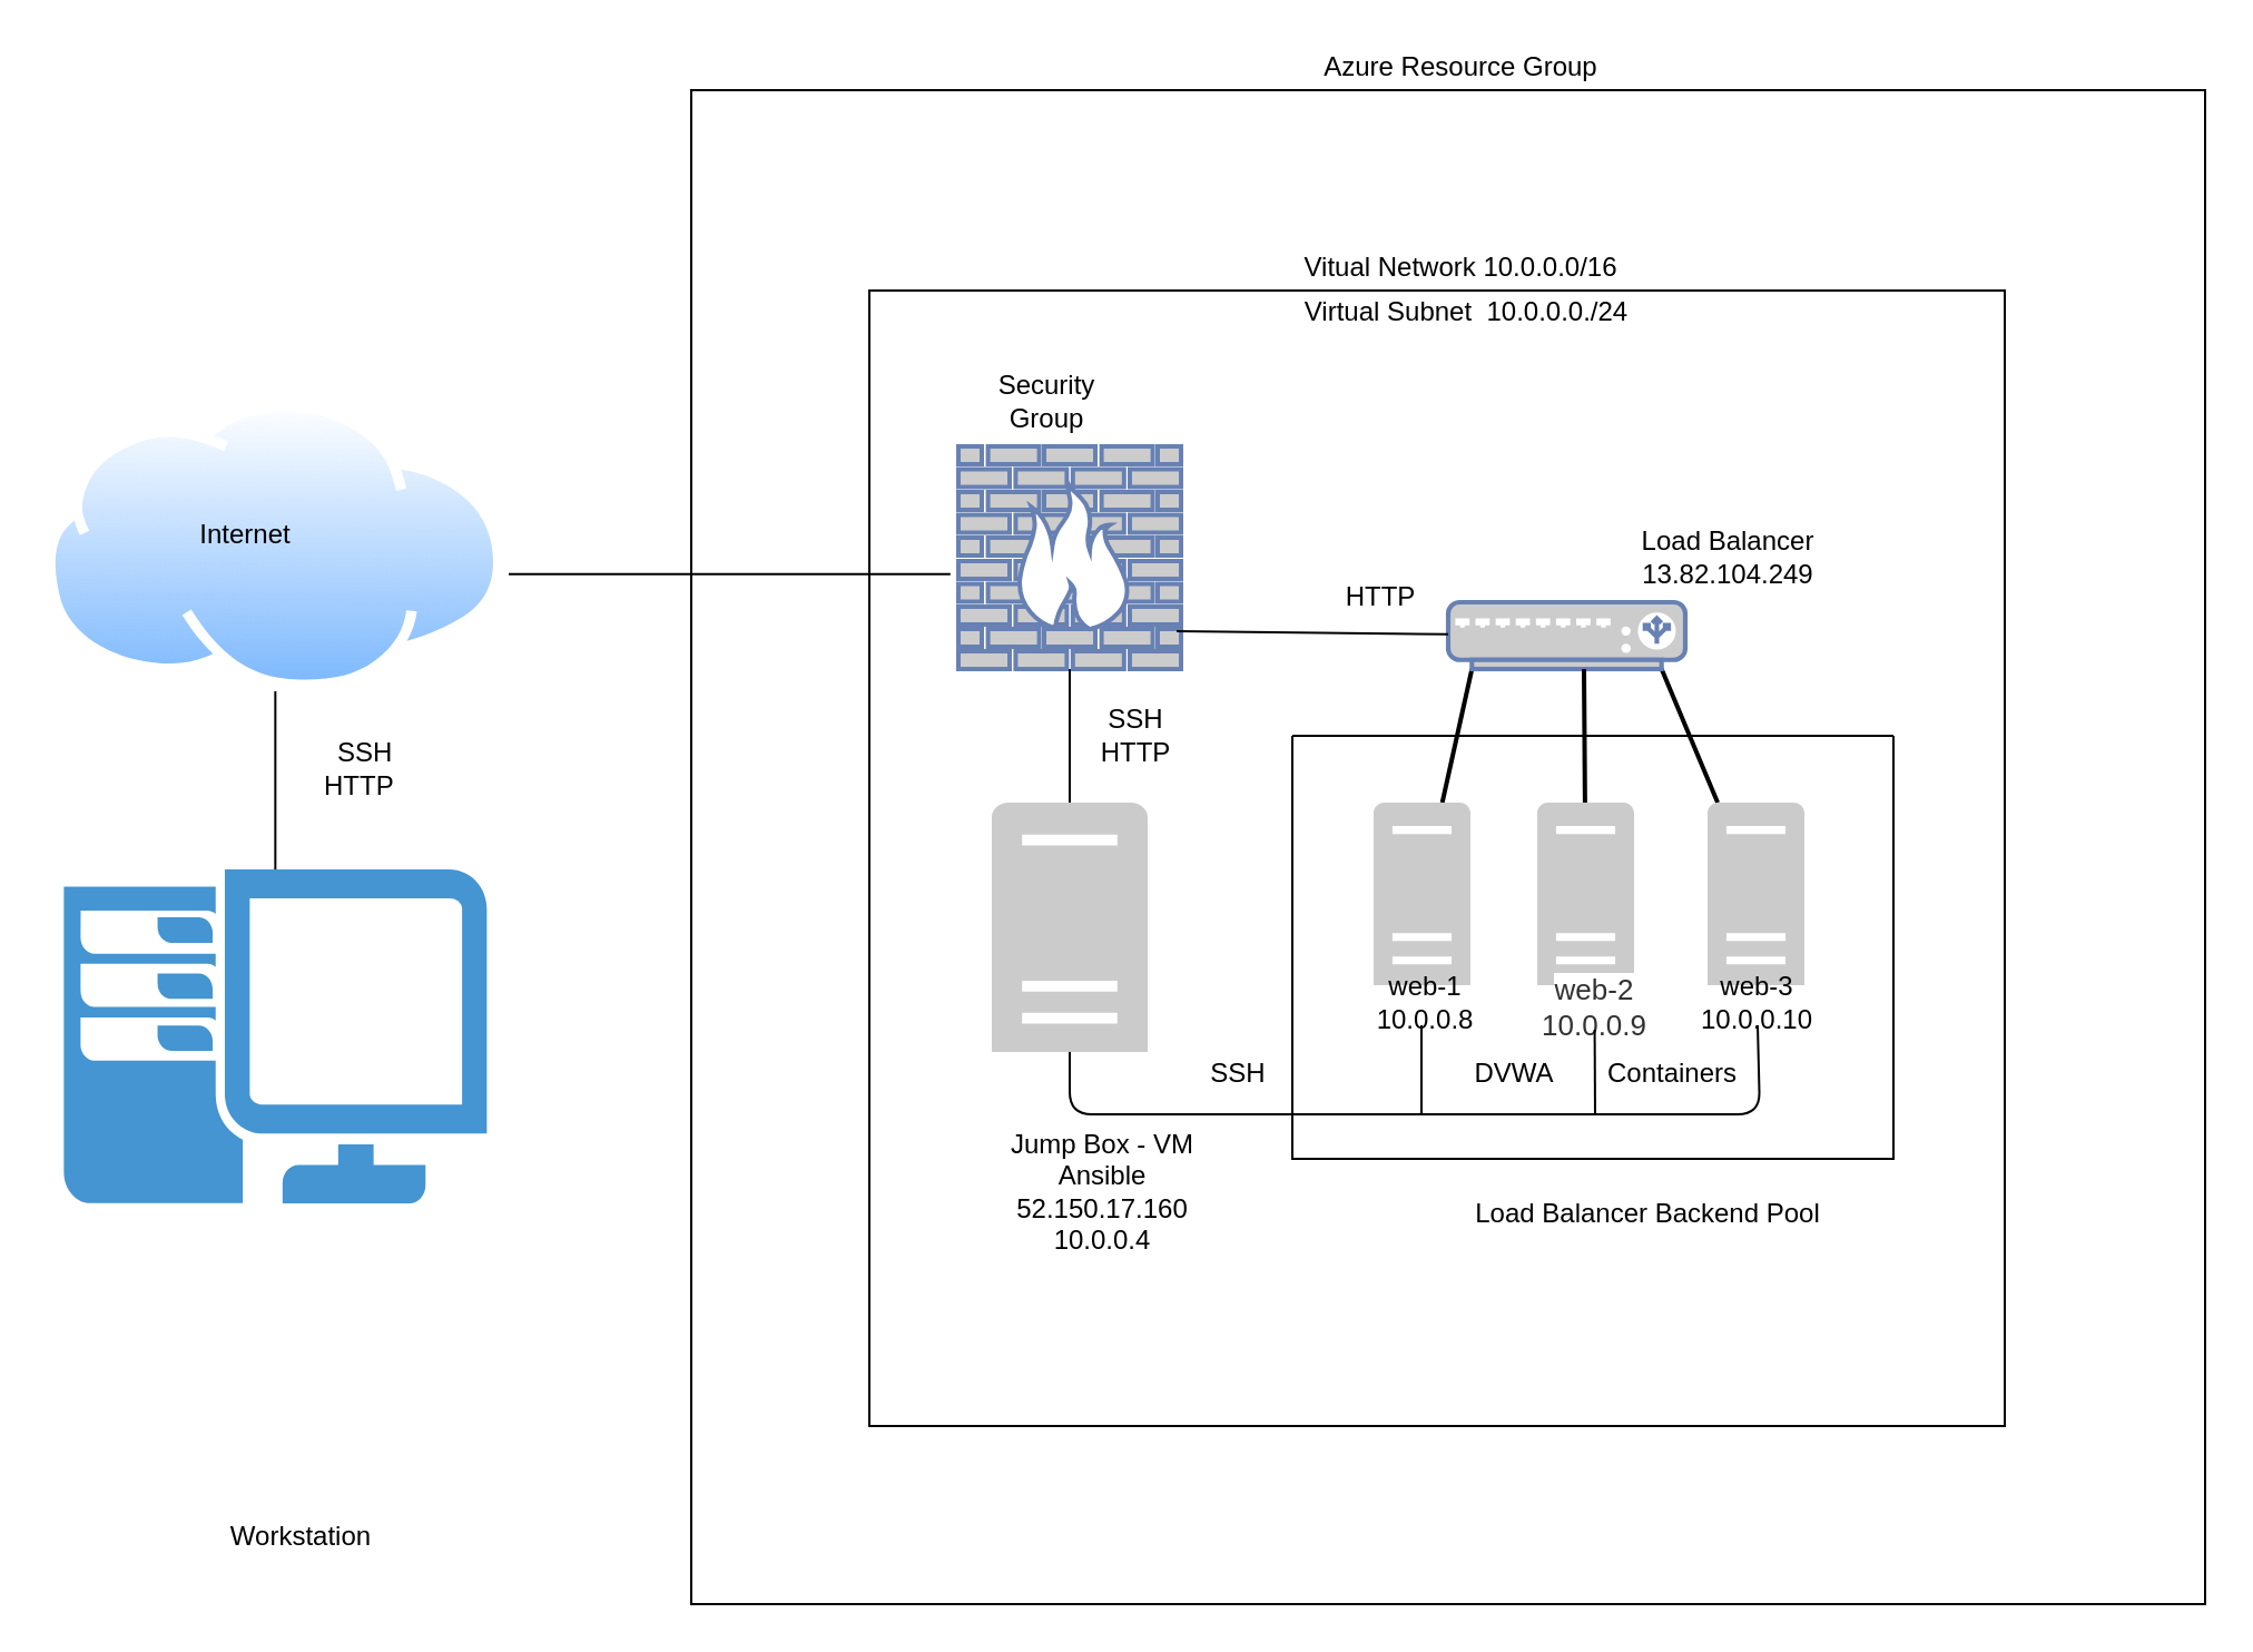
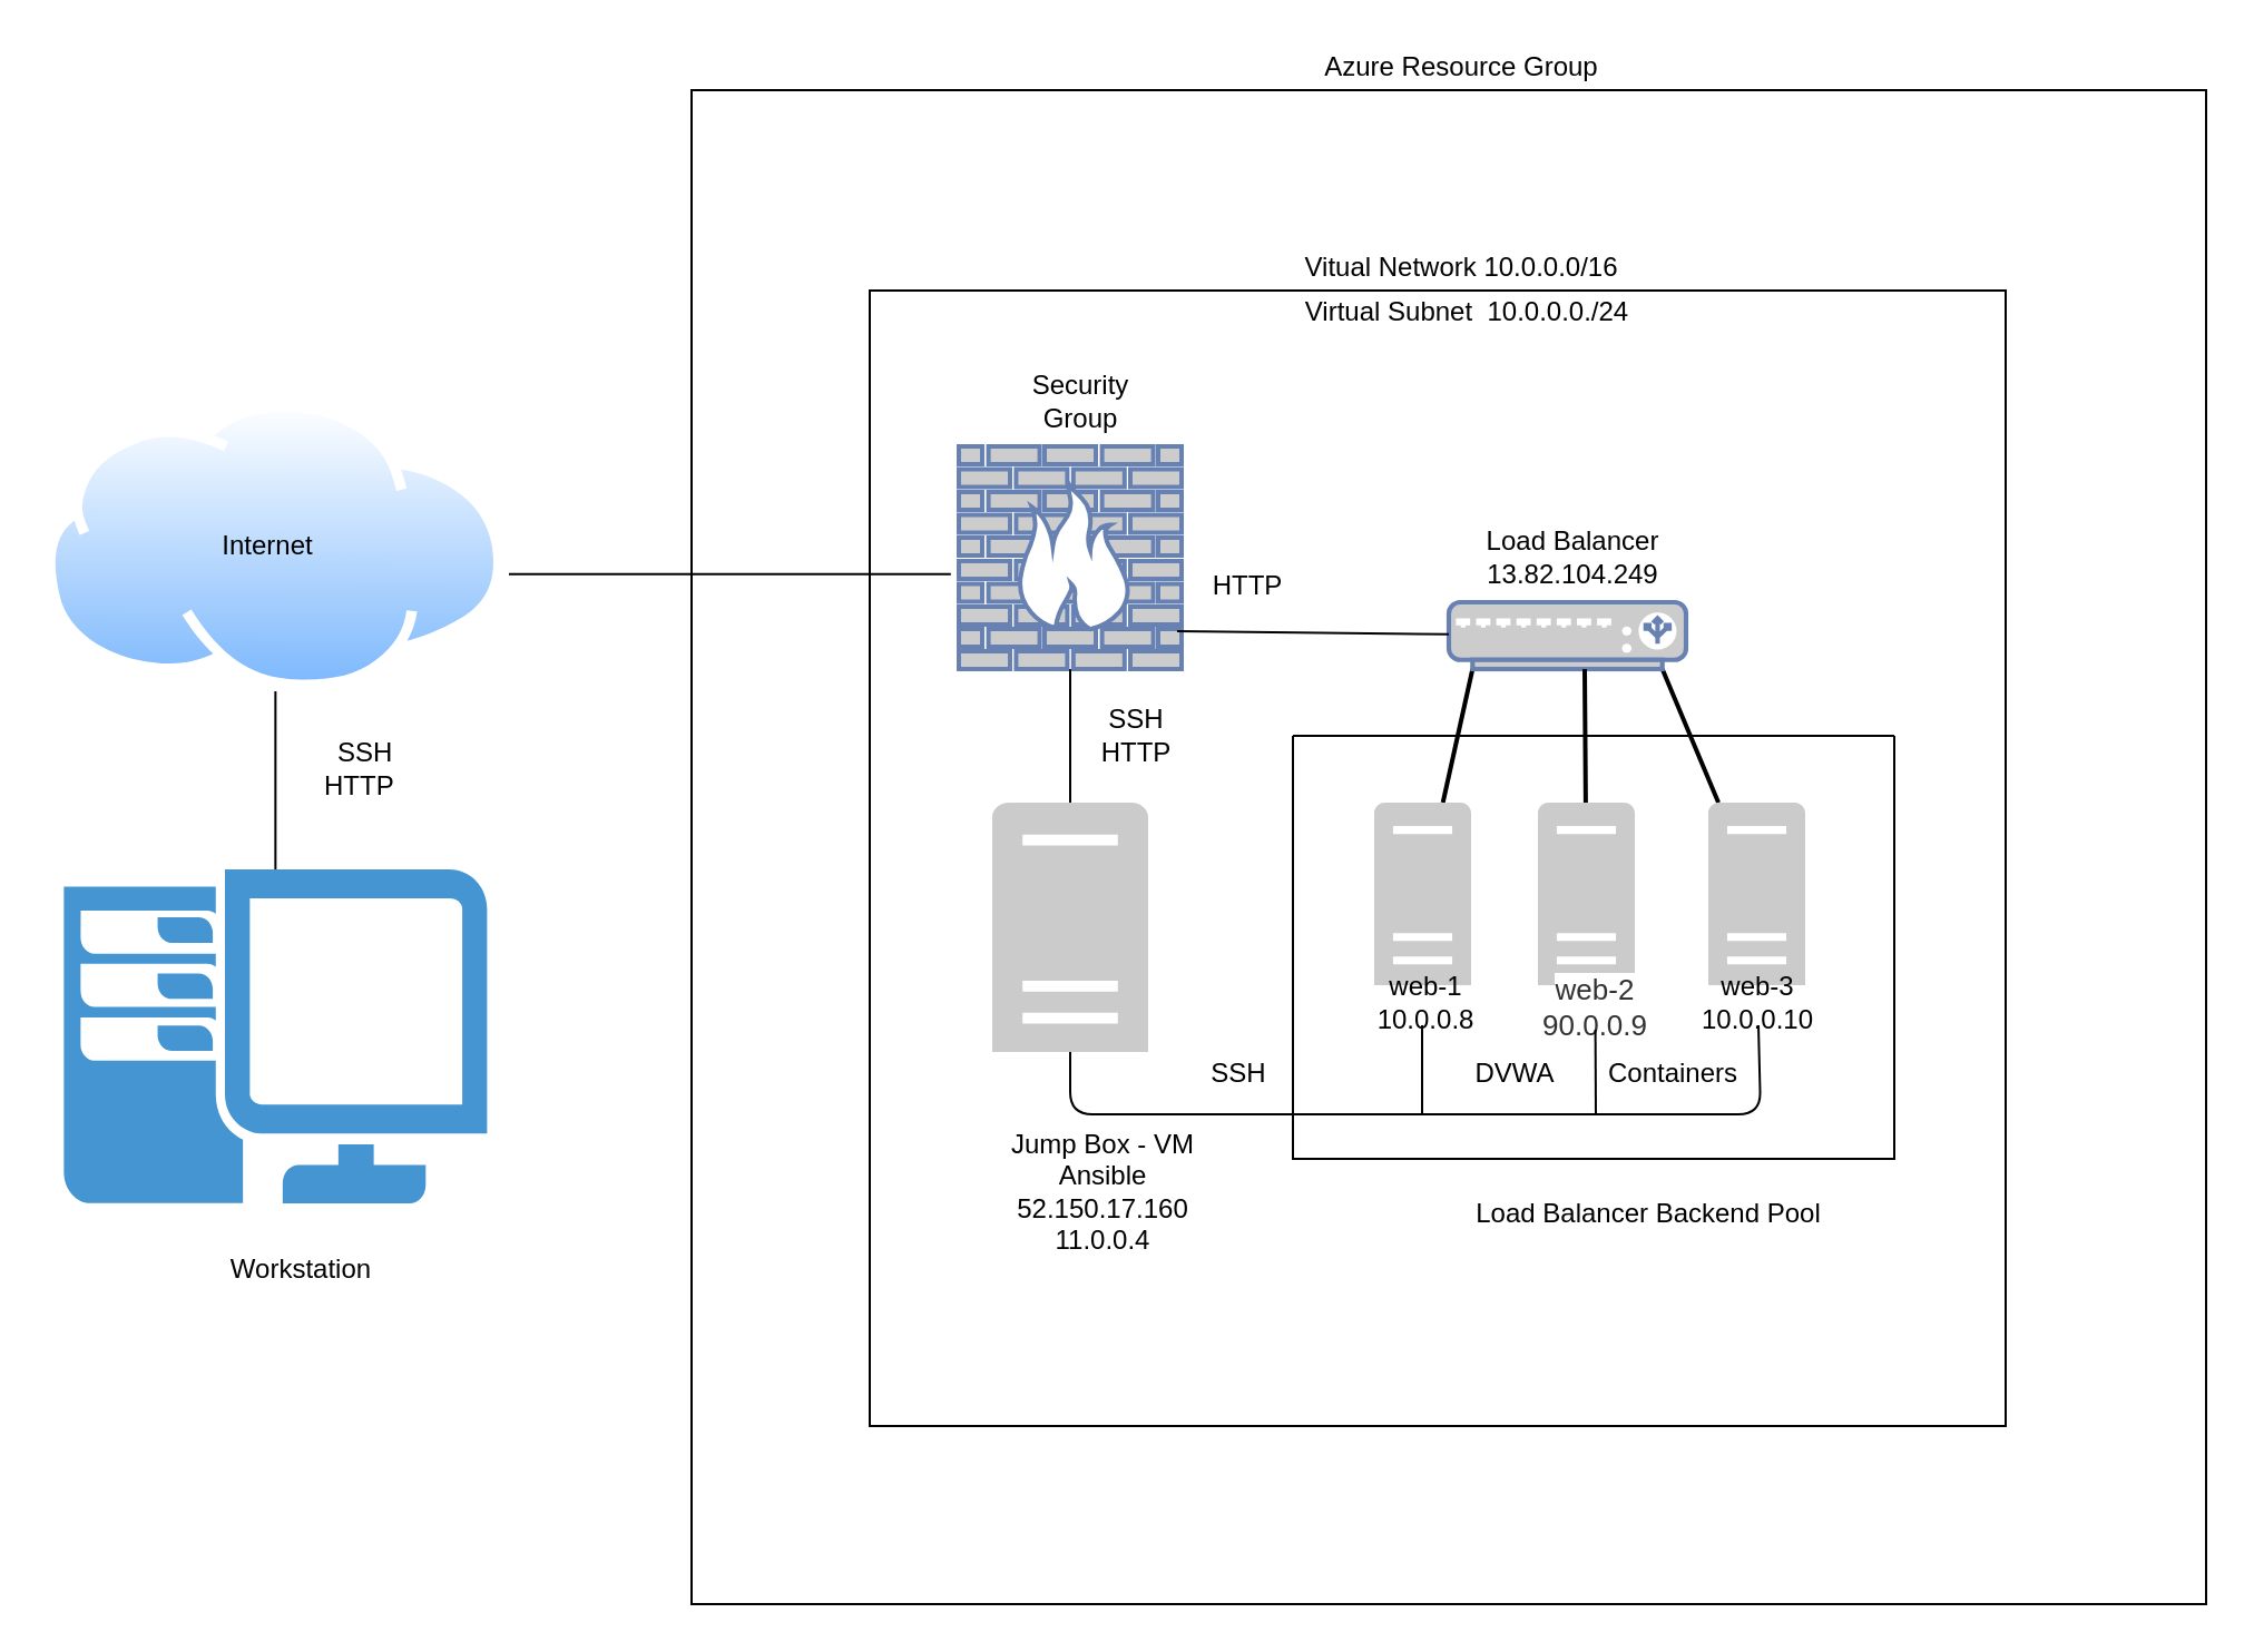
- <mxCell id="21" value="Security Group" style="text;html=1;strokeColor=none;fillColor=none;align=center;verticalAlign=middle;whiteSpace=wrap;rounded=0;" parent="1" vertex="1"><mxGeometry x="450" y="170" width="40" height="20" as="geometry" /></mxCell>
+ <mxCell id="21" value="Security Group" style="text;html=1;strokeColor=none;fillColor=none;align=center;verticalAlign=middle;whiteSpace=wrap;rounded=0;" parent="1" vertex="1"><mxGeometry x="465" y="170" width="40" height="20" as="geometry" /></mxCell>
- <mxCell id="32" value="Internet" style="text;html=1;strokeColor=none;fillColor=none;align=center;verticalAlign=middle;whiteSpace=wrap;rounded=0;" parent="1" vertex="1"><mxGeometry x="60" y="230" width="100" height="20" as="geometry" /></mxCell>
+ <mxCell id="32" value="Internet" style="text;html=1;strokeColor=none;fillColor=none;align=center;verticalAlign=middle;whiteSpace=wrap;rounded=0;" parent="1" vertex="1"><mxGeometry x="70" y="235" width="100" height="20" as="geometry" /></mxCell>
- <mxCell id="37" value="Load Balancer&lt;br&gt;13.82.104.249" style="text;html=1;strokeColor=none;fillColor=none;align=center;verticalAlign=middle;whiteSpace=wrap;rounded=0;" parent="1" vertex="1"><mxGeometry x="732" y="240" width="88" height="20" as="geometry" /></mxCell>
+ <mxCell id="37" value="Load Balancer&lt;br&gt;13.82.104.249" style="text;html=1;strokeColor=none;fillColor=none;align=center;verticalAlign=middle;whiteSpace=wrap;rounded=0;" parent="1" vertex="1"><mxGeometry x="662" y="240" width="88" height="20" as="geometry" /></mxCell>
- <mxCell id="36" value="HTTP" style="text;html=1;strokeColor=none;fillColor=none;align=center;verticalAlign=middle;whiteSpace=wrap;rounded=0;" parent="1" vertex="1"><mxGeometry x="600" y="255" width="40" height="25" as="geometry" /></mxCell>
+ <mxCell id="36" value="HTTP" style="text;html=1;strokeColor=none;fillColor=none;align=center;verticalAlign=middle;whiteSpace=wrap;rounded=0;" parent="1" vertex="1"><mxGeometry x="540" y="250" width="40" height="25" as="geometry" /></mxCell>
- <mxCell id="38" value="&lt;span style=&quot;color: rgb(50 , 49 , 48) ; font-family: &amp;#34;az_ea_font&amp;#34; , &amp;#34;segoe ui&amp;#34; , &amp;#34;az_font&amp;#34; , , , &amp;#34;blinkmacsystemfont&amp;#34; , &amp;#34;roboto&amp;#34; , &amp;#34;oxygen&amp;#34; , &amp;#34;ubuntu&amp;#34; , &amp;#34;cantarell&amp;#34; , &amp;#34;open sans&amp;#34; , &amp;#34;helvetica neue&amp;#34; , sans-serif ; font-size: 13px ; background-color: rgb(255 , 255 , 255)&quot;&gt;web-2 10.0.0.9&lt;/span&gt;" style="text;html=1;strokeColor=none;fillColor=none;align=center;verticalAlign=middle;whiteSpace=wrap;rounded=0;" parent="1" vertex="1"><mxGeometry x="695.75" y="442" width="40" height="20" as="geometry" /></mxCell>
+ <mxCell id="38" value="&lt;span style=&quot;color: rgb(50 , 49 , 48) ; font-family: &amp;#34;az_ea_font&amp;#34; , &amp;#34;segoe ui&amp;#34; , &amp;#34;az_font&amp;#34; , , , &amp;#34;blinkmacsystemfont&amp;#34; , &amp;#34;roboto&amp;#34; , &amp;#34;oxygen&amp;#34; , &amp;#34;ubuntu&amp;#34; , &amp;#34;cantarell&amp;#34; , &amp;#34;open sans&amp;#34; , &amp;#34;helvetica neue&amp;#34; , sans-serif ; font-size: 13px ; background-color: rgb(255 , 255 , 255)&quot;&gt;web-2 90.0.0.9&lt;/span&gt;" style="text;html=1;strokeColor=none;fillColor=none;align=center;verticalAlign=middle;whiteSpace=wrap;rounded=0;" parent="1" vertex="1"><mxGeometry x="695.75" y="442" width="40" height="20" as="geometry" /></mxCell>
- <mxCell id="33" value="Jump Box - VM&lt;br&gt;Ansible&lt;br&gt;52.150.17.160&lt;br&gt;10.0.0.4" style="text;html=1;strokeColor=none;fillColor=none;align=center;verticalAlign=middle;whiteSpace=wrap;rounded=0;" parent="1" vertex="1"><mxGeometry x="430" y="510" width="130" height="50" as="geometry" /></mxCell>
+ <mxCell id="33" value="Jump Box - VM&lt;br&gt;Ansible&lt;br&gt;52.150.17.160&lt;br&gt;11.0.0.4" style="text;html=1;strokeColor=none;fillColor=none;align=center;verticalAlign=middle;whiteSpace=wrap;rounded=0;" parent="1" vertex="1"><mxGeometry x="430" y="510" width="130" height="50" as="geometry" /></mxCell>
- <mxCell id="31" value="Workstation" style="text;html=1;strokeColor=none;fillColor=none;align=center;verticalAlign=middle;whiteSpace=wrap;rounded=0;" parent="1" vertex="1"><mxGeometry x="20" y="680" width="230" height="20" as="geometry" /></mxCell>
+ <mxCell id="31" value="Workstation" style="text;html=1;strokeColor=none;fillColor=none;align=center;verticalAlign=middle;whiteSpace=wrap;rounded=0;" parent="1" vertex="1"><mxGeometry x="20" y="560" width="230" height="20" as="geometry" /></mxCell>
